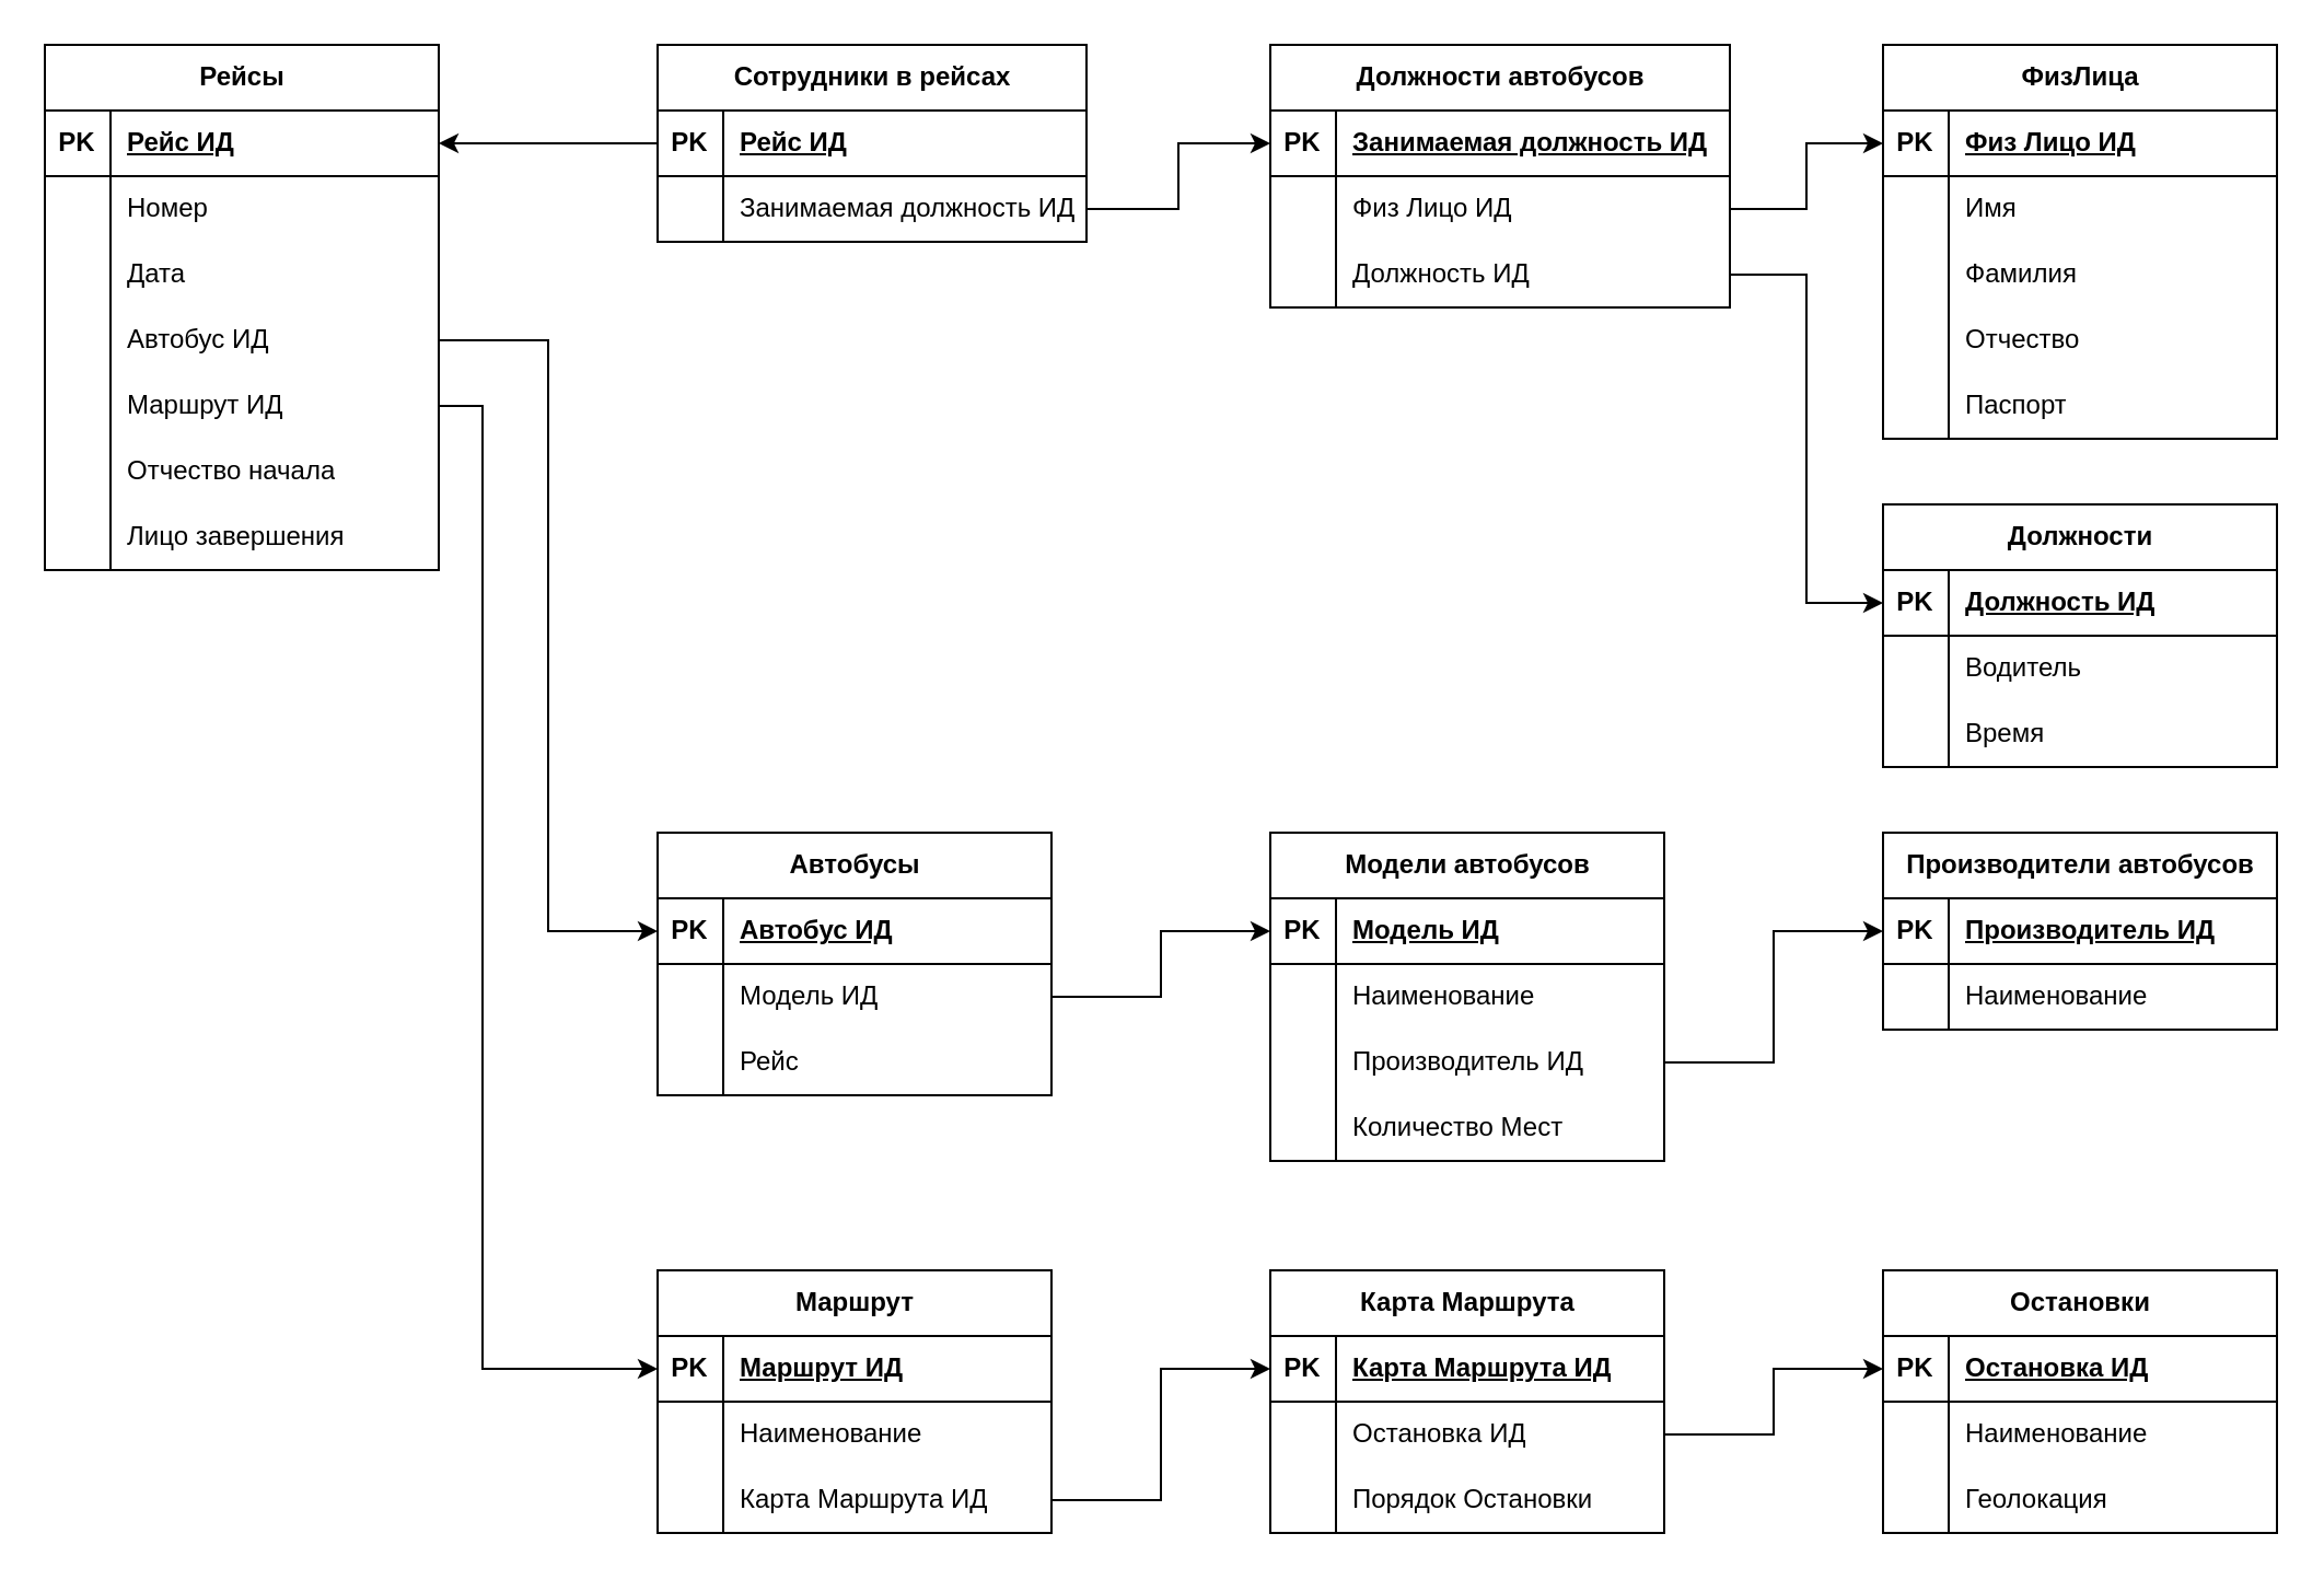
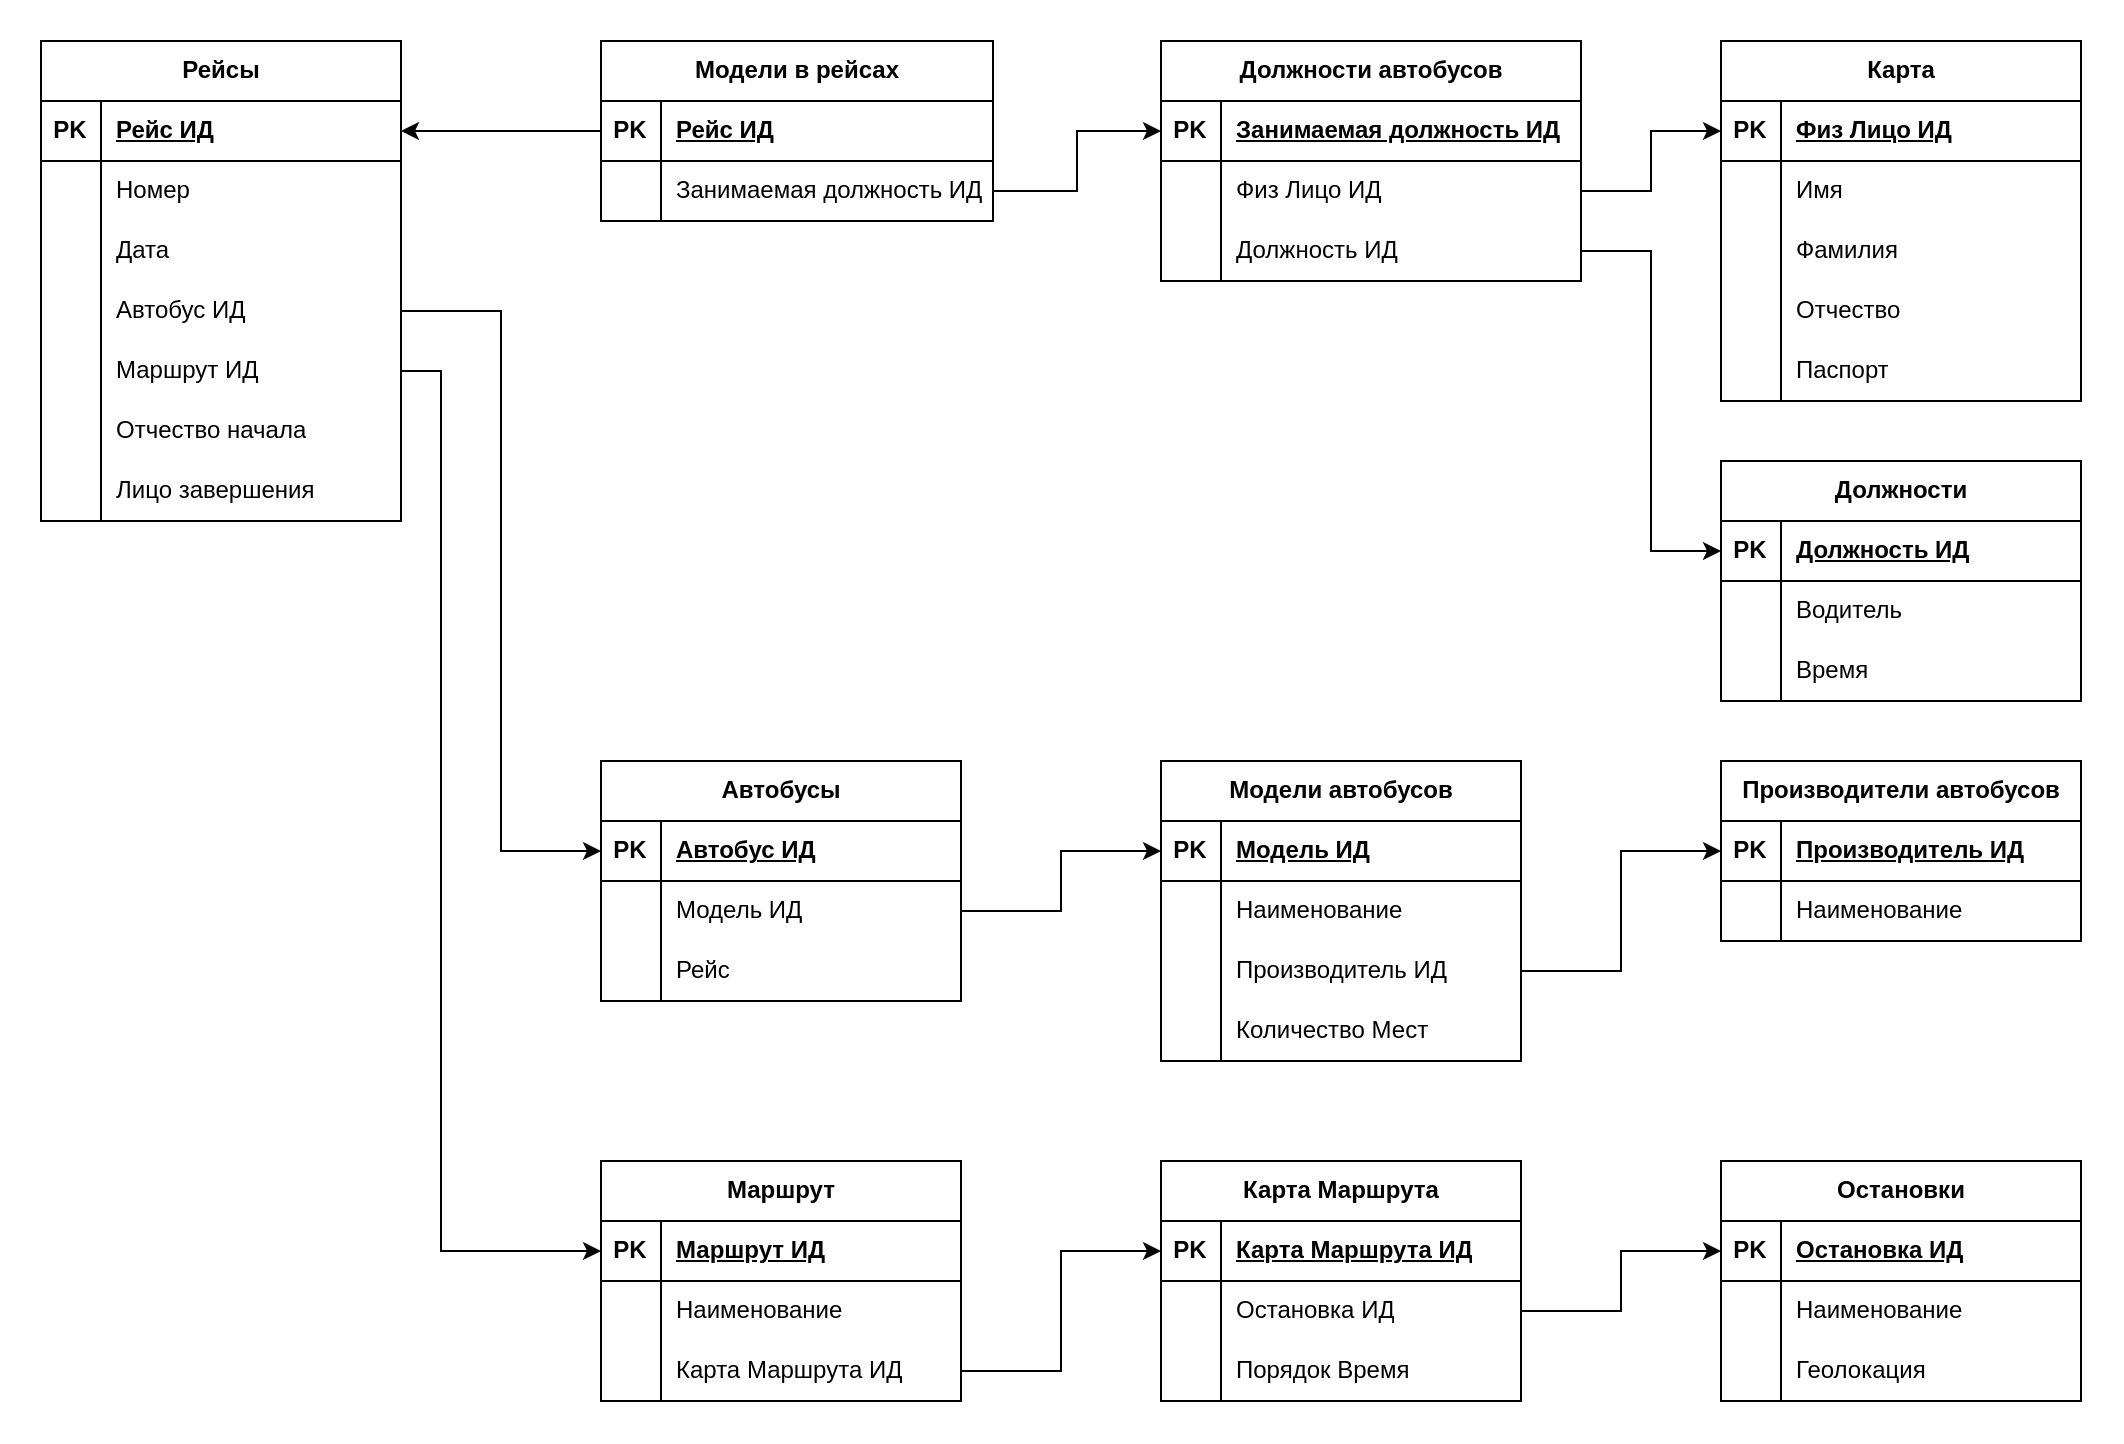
- <mxCell id="110" value="Сотрудники в рейсах" style="shape=table;startSize=30;container=1;collapsible=1;childLayout=tableLayout;fixedRows=1;rowLines=0;fontStyle=1;align=center;resizeLast=1;html=1;" parent="1" vertex="1"><mxGeometry x="300" y="20" width="196" height="90" as="geometry" /></mxCell>
+ <mxCell id="110" value="Модели в рейсах" style="shape=table;startSize=30;container=1;collapsible=1;childLayout=tableLayout;fixedRows=1;rowLines=0;fontStyle=1;align=center;resizeLast=1;html=1;" parent="1" vertex="1"><mxGeometry x="300" y="20" width="196" height="90" as="geometry" /></mxCell>
- <mxCell id="2" value="ФизЛица" style="shape=table;startSize=30;container=1;collapsible=1;childLayout=tableLayout;fixedRows=1;rowLines=0;fontStyle=1;align=center;resizeLast=1;html=1;" parent="1" vertex="1"><mxGeometry x="860" y="20" width="180" height="180" as="geometry" /></mxCell>
+ <mxCell id="2" value="Карта" style="shape=table;startSize=30;container=1;collapsible=1;childLayout=tableLayout;fixedRows=1;rowLines=0;fontStyle=1;align=center;resizeLast=1;html=1;" parent="1" vertex="1"><mxGeometry x="860" y="20" width="180" height="180" as="geometry" /></mxCell>
- <mxCell id="87" value="Порядок Остановки" style="shape=partialRectangle;connectable=0;fillColor=none;top=0;left=0;bottom=0;right=0;align=left;spacingLeft=6;overflow=hidden;whiteSpace=wrap;html=1;" parent="85" vertex="1"><mxGeometry x="30" width="150" height="30" as="geometry"><mxRectangle width="150" height="30" as="alternateBounds" /></mxGeometry></mxCell>
+ <mxCell id="87" value="Порядок Время" style="shape=partialRectangle;connectable=0;fillColor=none;top=0;left=0;bottom=0;right=0;align=left;spacingLeft=6;overflow=hidden;whiteSpace=wrap;html=1;" parent="85" vertex="1"><mxGeometry x="30" width="150" height="30" as="geometry"><mxRectangle width="150" height="30" as="alternateBounds" /></mxGeometry></mxCell>
